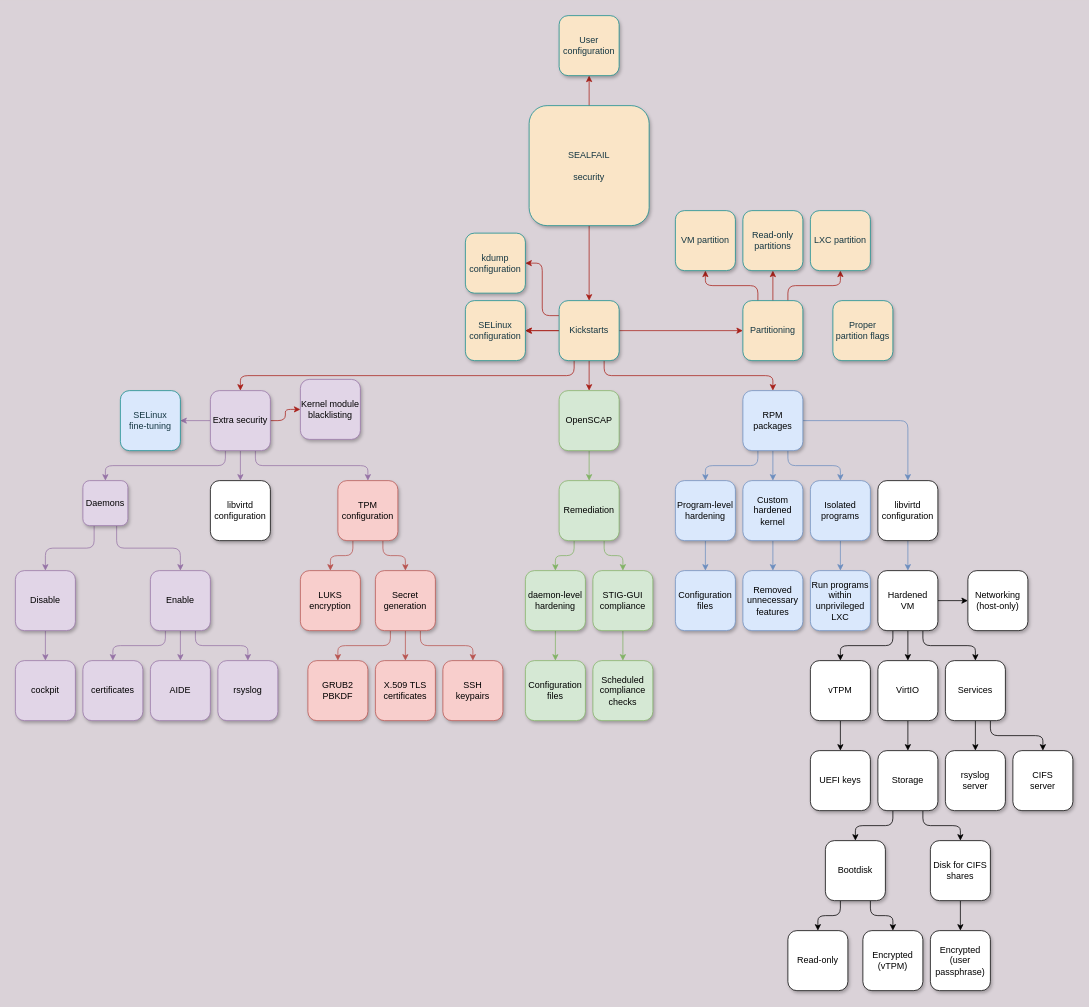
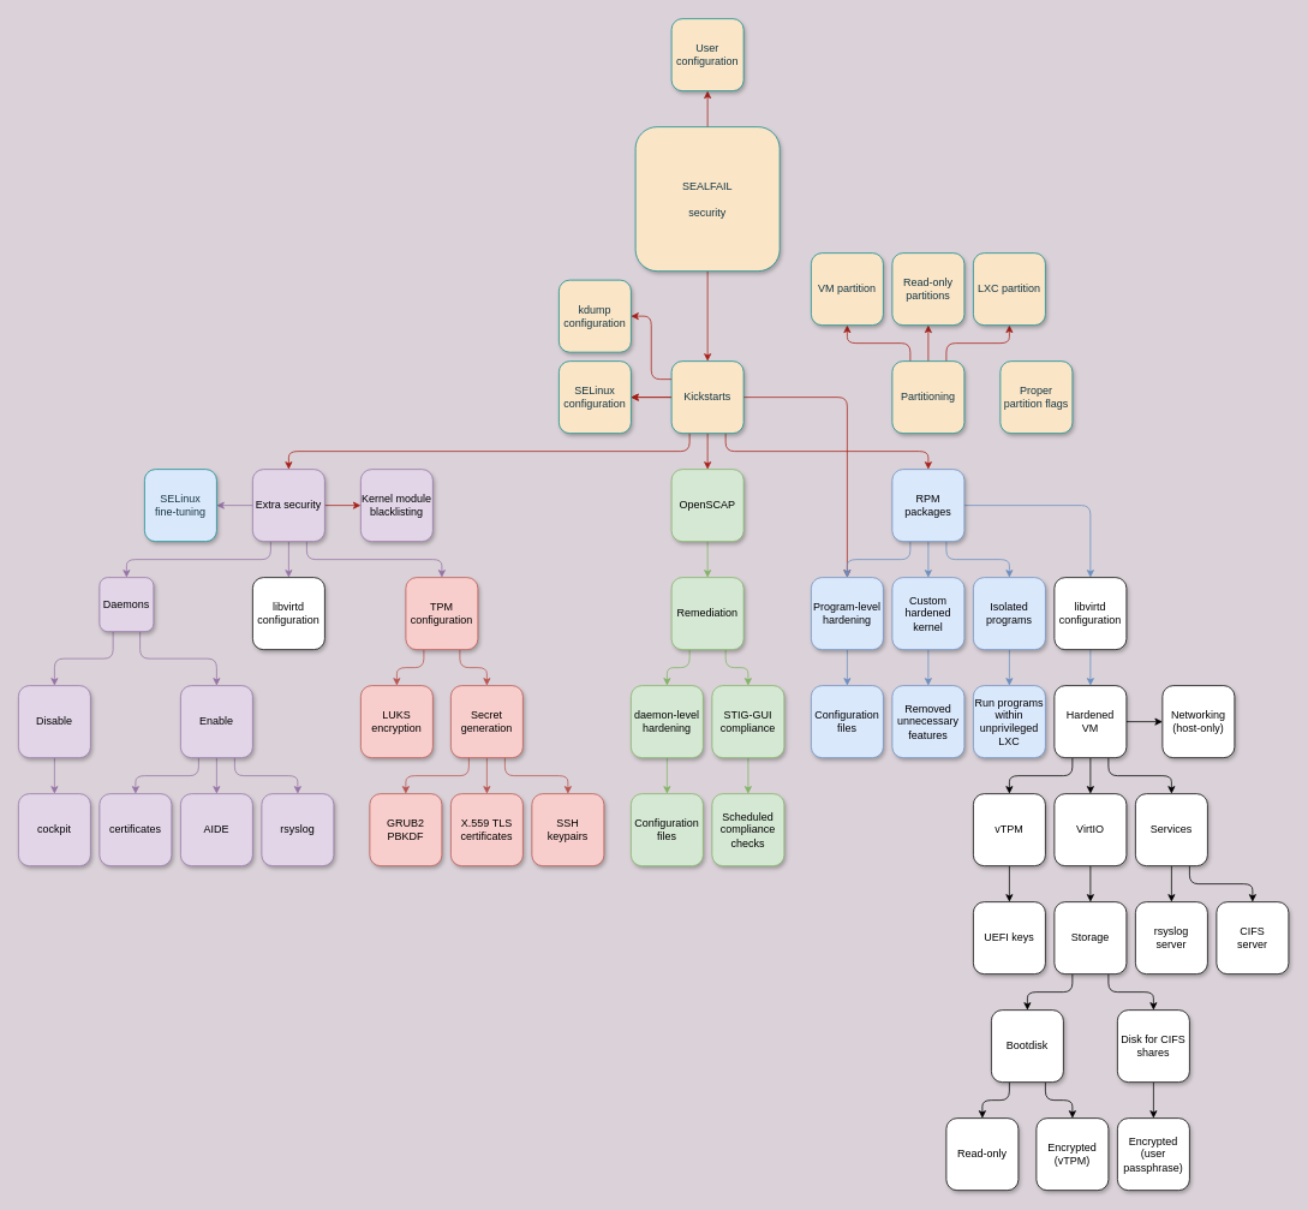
- <mxCell id="12" style="edgeStyle=orthogonalEdgeStyle;curved=0;rounded=1;sketch=0;orthogonalLoop=1;jettySize=auto;html=1;exitX=1;exitY=0.5;exitDx=0;exitDy=0;entryX=0;entryY=0.5;entryDx=0;entryDy=0;fontSize=12;fontColor=#143642;strokeColor=#A8201A;fillColor=#FAE5C7;" edge="1" parent="1" source="15" target="75"><mxGeometry relative="1" as="geometry" /></mxCell>
+ <mxCell id="12" style="edgeStyle=orthogonalEdgeStyle;curved=0;rounded=1;sketch=0;orthogonalLoop=1;jettySize=auto;html=1;exitX=1;exitY=0.5;exitDx=0;exitDy=0;fontSize=12;fontColor=#143642;strokeColor=#A8201A;fillColor=#FAE5C7;" edge="1" parent="1" source="15" target="19"><mxGeometry relative="1" as="geometry" /></mxCell>
- <mxCell id="98" value="Kernel module blacklisting" style="rounded=1;whiteSpace=wrap;html=1;shadow=1;glass=0;sketch=0;fontSize=12;strokeColor=#9673a6;fillColor=#e1d5e7;" vertex="1" parent="1"><mxGeometry x="400" y="505" width="80" height="80" as="geometry" /></mxCell>
+ <mxCell id="98" value="Kernel module blacklisting" style="rounded=1;whiteSpace=wrap;html=1;shadow=1;glass=0;sketch=0;fontSize=12;strokeColor=#9673a6;fillColor=#e1d5e7;" vertex="1" parent="1"><mxGeometry y="520" width="80" height="80" as="geometry" x="400" /></mxCell>
- <mxCell id="45" value="X.509 TLS certificates" style="rounded=1;whiteSpace=wrap;html=1;shadow=1;glass=0;sketch=0;fontSize=12;strokeColor=#b85450;fillColor=#f8cecc;" vertex="1" parent="1"><mxGeometry x="500" y="880" width="80" height="80" as="geometry" /></mxCell>
+ <mxCell id="45" value="X.559 TLS certificates" style="rounded=1;whiteSpace=wrap;html=1;shadow=1;glass=0;sketch=0;fontSize=12;strokeColor=#b85450;fillColor=#f8cecc;" vertex="1" parent="1"><mxGeometry x="500" y="880" width="80" height="80" as="geometry" /></mxCell>
